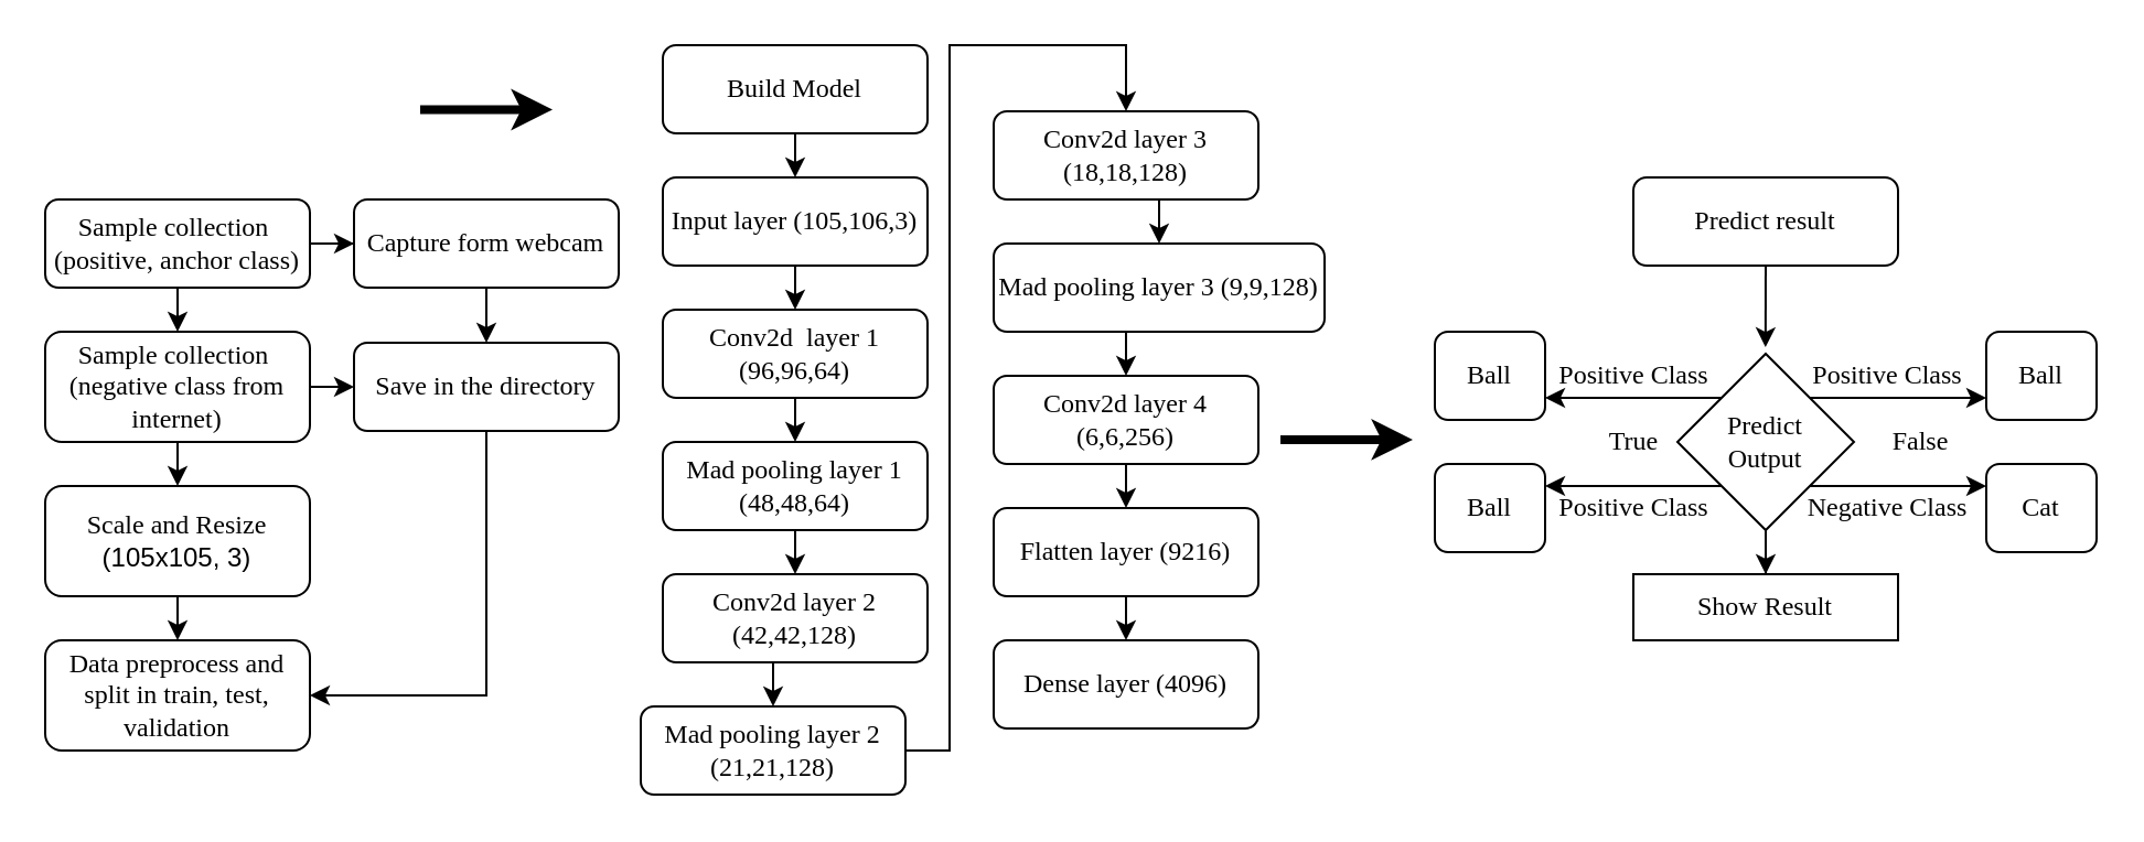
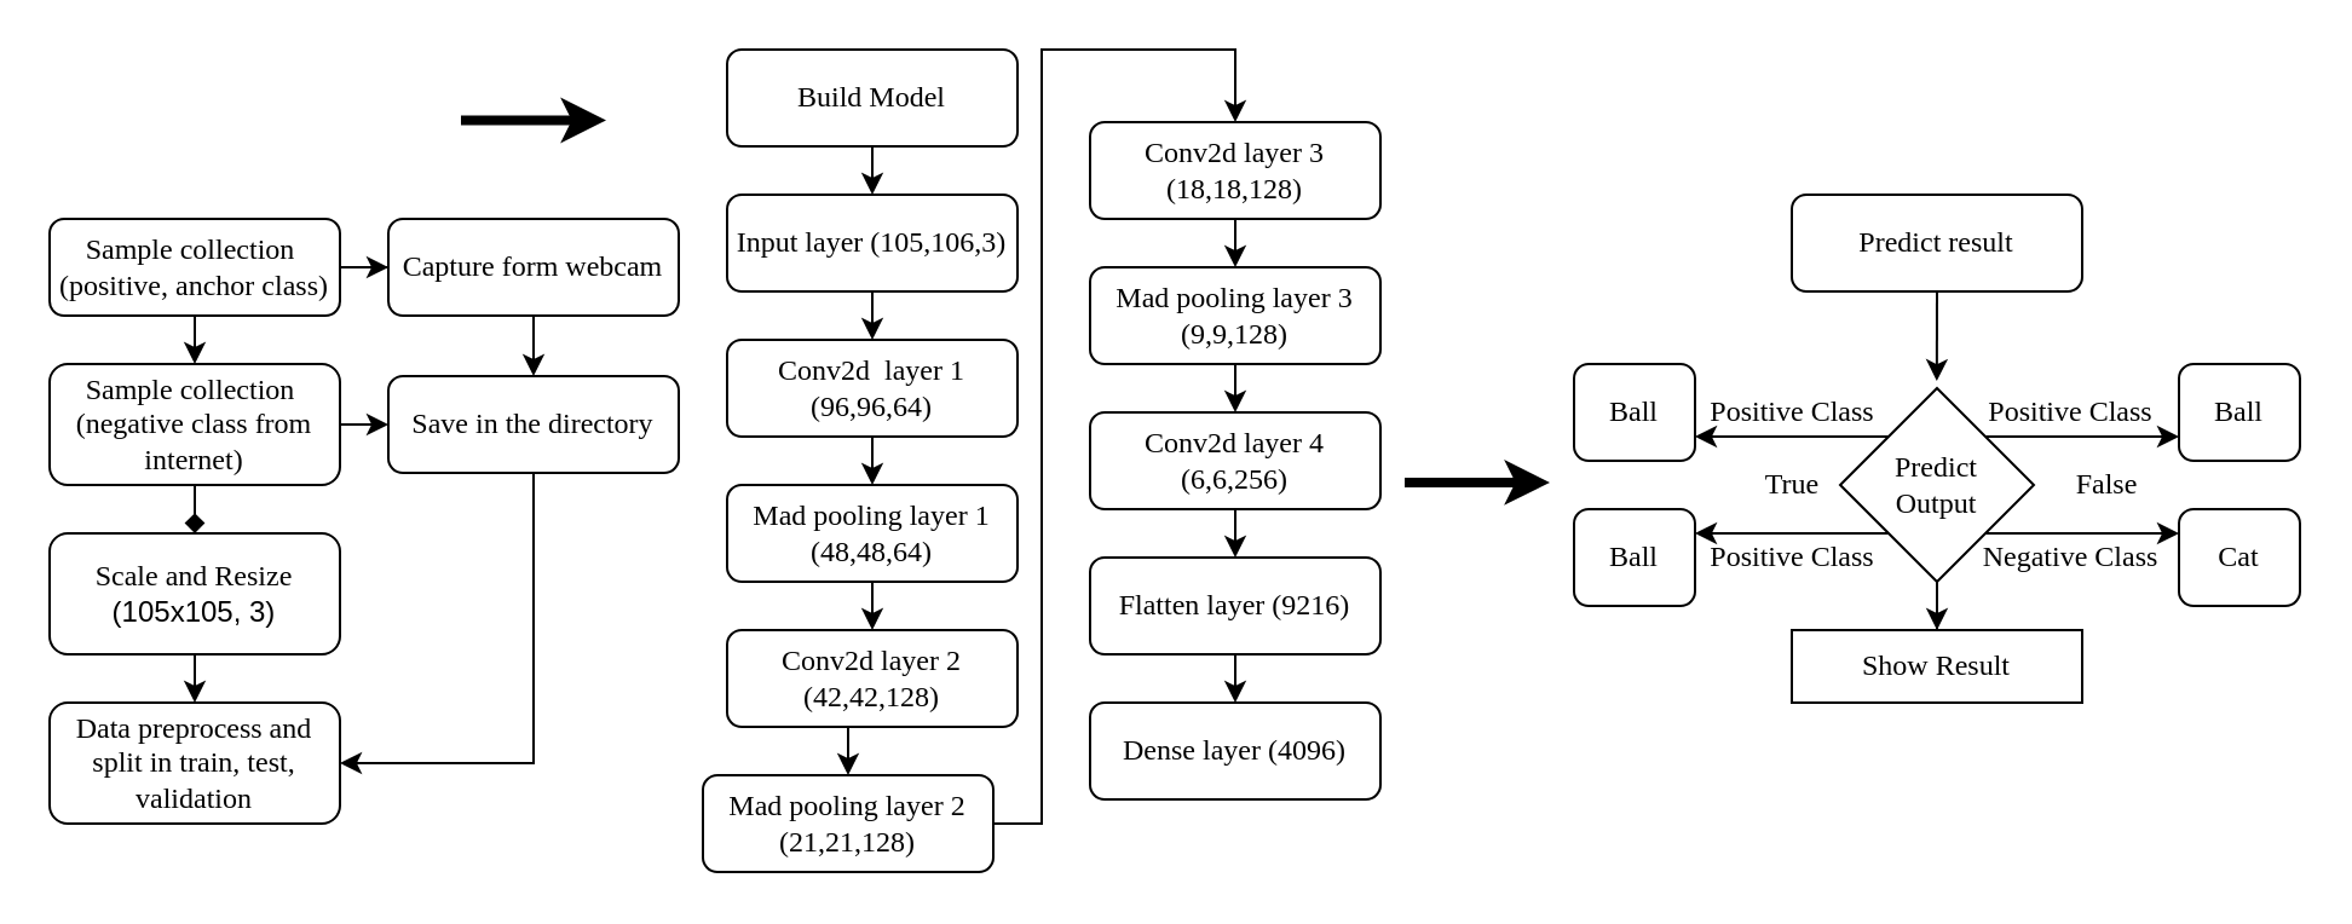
- <mxCell id="30" value="&lt;span style=&quot;font-family: &amp;quot;Times New Roman&amp;quot;;&quot;&gt;Mad pooling layer 3 (9,9,128)&lt;/span&gt;" style="rounded=1;whiteSpace=wrap;html=1;fontSize=12;glass=0;strokeWidth=1;shadow=0;" vertex="1" parent="1"><mxGeometry x="450" y="110" width="150" height="40" as="geometry" /></mxCell>
+ <mxCell id="30" value="&lt;span style=&quot;font-family: &amp;quot;Times New Roman&amp;quot;;&quot;&gt;Mad pooling layer 3 (9,9,128)&lt;/span&gt;" style="rounded=1;whiteSpace=wrap;html=1;fontSize=12;glass=0;strokeWidth=1;shadow=0;" vertex="1" parent="1"><mxGeometry x="450" y="110" width="120" height="40" as="geometry" /></mxCell>
- <mxCell id="6" style="edgeStyle=orthogonalEdgeStyle;rounded=0;orthogonalLoop=1;jettySize=auto;html=1;exitX=0.5;exitY=1;exitDx=0;exitDy=0;entryX=0.5;entryY=0;entryDx=0;entryDy=0;fontFamily=Times New Roman;" edge="1" parent="1" source="7" target="14"><mxGeometry relative="1" as="geometry" /></mxCell>
+ <mxCell id="6" style="edgeStyle=orthogonalEdgeStyle;rounded=0;orthogonalLoop=1;jettySize=auto;html=1;exitX=0.5;exitY=1;exitDx=0;exitDy=0;entryX=0.5;entryY=0;entryDx=0;entryDy=0;fontFamily=Times New Roman;endArrow=diamond;" edge="1" parent="1" source="7" target="14"><mxGeometry relative="1" as="geometry" /></mxCell>
